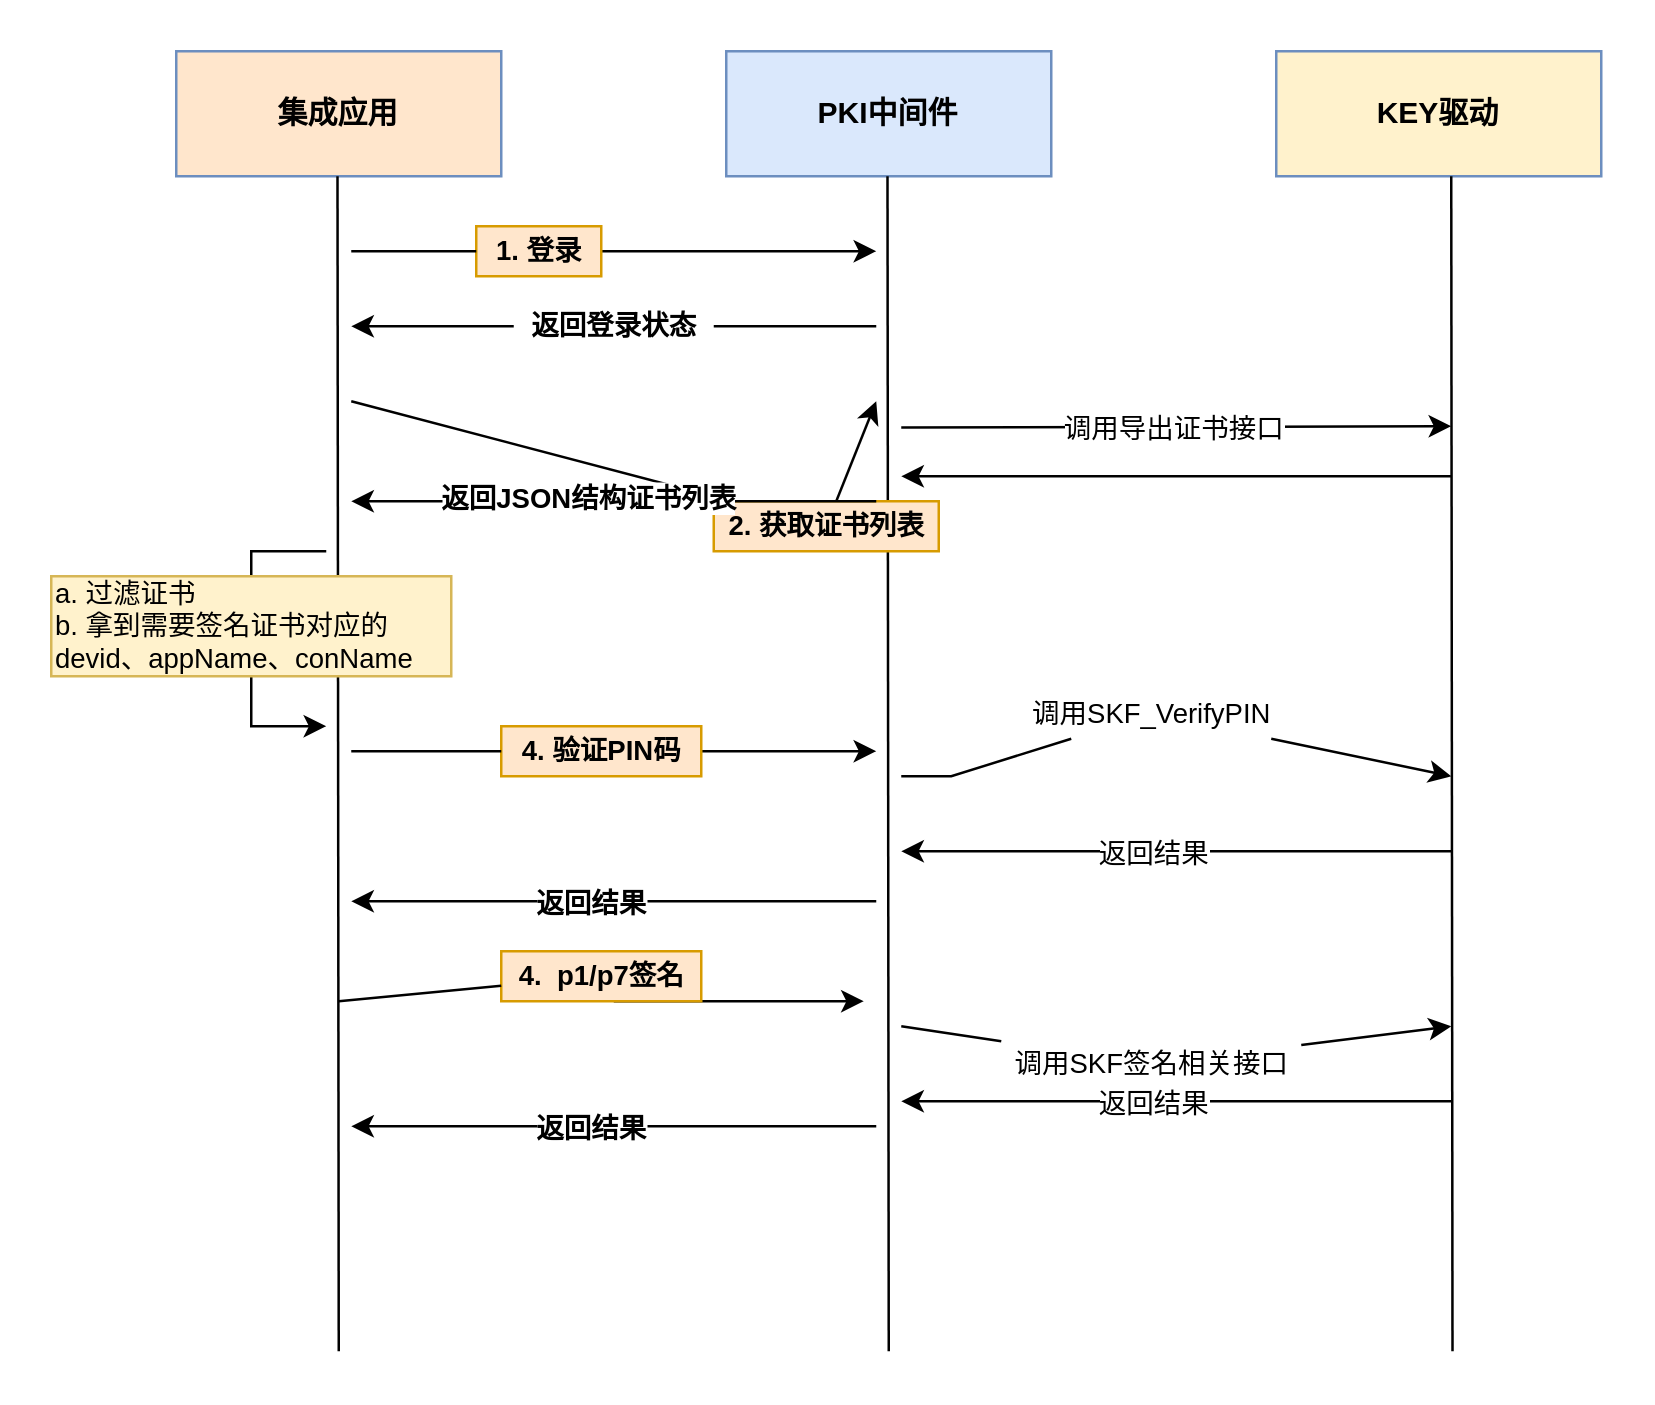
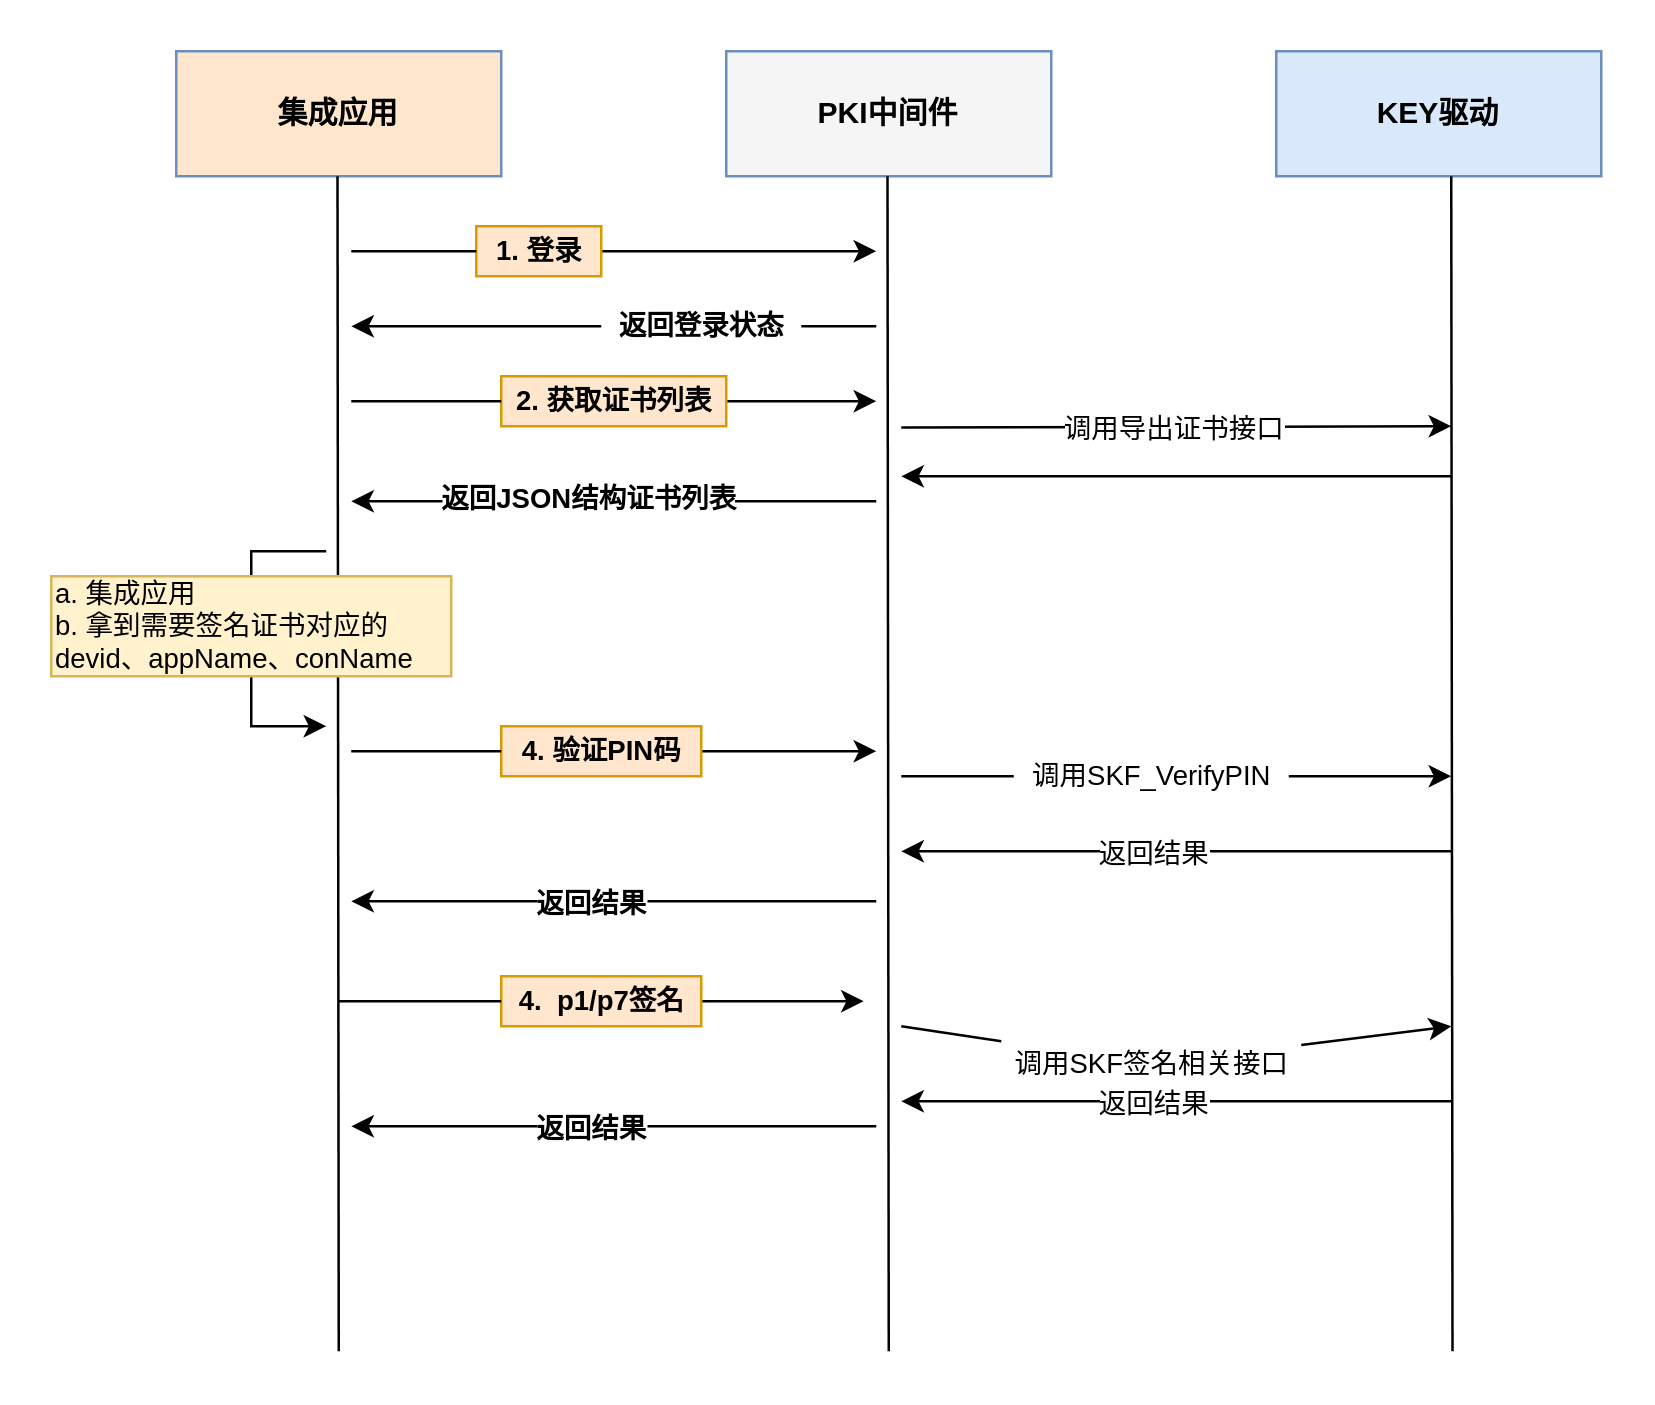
- <mxCell id="3" value="PKI中间件" style="rounded=0;whiteSpace=wrap;html=1;fillColor=#dae8fc;strokeColor=#6c8ebf;fontStyle=1" vertex="1" parent="1"><mxGeometry x="290" y="20" width="130" height="50" as="geometry" /></mxCell>
+ <mxCell id="3" value="PKI中间件" style="rounded=0;whiteSpace=wrap;html=1;fillColor=#f5f5f5;strokeColor=#6c8ebf;fontStyle=1;" vertex="1" parent="1"><mxGeometry x="290" y="20" width="130" height="50" as="geometry" /></mxCell>
- <mxCell id="4" value="KEY驱动" style="rounded=0;whiteSpace=wrap;html=1;fillColor=#fff2cc;strokeColor=#6c8ebf;fontStyle=1;" vertex="1" parent="1"><mxGeometry x="510" y="20" width="130" height="50" as="geometry" /></mxCell>
+ <mxCell id="4" value="KEY驱动" style="rounded=0;whiteSpace=wrap;html=1;fillColor=#dae8fc;strokeColor=#6c8ebf;fontStyle=1" vertex="1" parent="1"><mxGeometry x="510" y="20" width="130" height="50" as="geometry" /></mxCell>
- <mxCell id="10" value="返回登录状态" style="text;html=1;align=center;verticalAlign=middle;resizable=0;points=[];autosize=1;strokeColor=none;fillColor=none;fontSize=11;fontStyle=1" vertex="1" parent="1"><mxGeometry x="205" y="120" width="80" height="20" as="geometry" /></mxCell>
+ <mxCell id="10" value="返回登录状态" style="text;html=1;align=center;verticalAlign=middle;resizable=0;points=[];autosize=1;strokeColor=none;fillColor=none;fontSize=11;fontStyle=1" vertex="1" parent="1"><mxGeometry x="240" y="120" width="80" height="20" as="geometry" /></mxCell>
- <mxCell id="15" value="2. 获取证书列表" style="text;html=1;align=center;verticalAlign=middle;resizable=0;points=[];autosize=1;strokeColor=#d79b00;fillColor=#ffe6cc;fontSize=11;fontStyle=1" vertex="1" parent="1"><mxGeometry x="285" y="200" width="90" height="20" as="geometry" /></mxCell>
+ <mxCell id="15" value="2. 获取证书列表" style="text;html=1;align=center;verticalAlign=middle;resizable=0;points=[];autosize=1;strokeColor=#d79b00;fillColor=#ffe6cc;fontSize=11;fontStyle=1" vertex="1" parent="1"><mxGeometry x="200" y="150" width="90" height="20" as="geometry" /></mxCell>
- <mxCell id="43" value="a. 过滤证书&lt;br&gt;b. 拿到需要签名证书对应的&lt;br&gt;devid、appName、conName" style="text;html=1;align=left;verticalAlign=middle;resizable=0;points=[];autosize=1;strokeColor=#d6b656;fillColor=#fff2cc;fontSize=11;" vertex="1" parent="1"><mxGeometry x="20" y="230" width="160" height="40" as="geometry" /></mxCell>
+ <mxCell id="43" value="a. 集成应用&lt;br&gt;b. 拿到需要签名证书对应的&lt;br&gt;devid、appName、conName" style="text;html=1;align=left;verticalAlign=middle;resizable=0;points=[];autosize=1;strokeColor=#d6b656;fillColor=#fff2cc;fontSize=11;" vertex="1" parent="1"><mxGeometry x="20" y="230" width="160" height="40" as="geometry" /></mxCell>
- <mxCell id="26" value="调用SKF_VerifyPIN" style="text;html=1;align=center;verticalAlign=middle;resizable=0;points=[];autosize=1;strokeColor=none;fillColor=none;fontSize=11;fontStyle=0" vertex="1" parent="1"><mxGeometry x="405" y="275" width="110" height="20" as="geometry" /></mxCell>
+ <mxCell id="26" value="调用SKF_VerifyPIN" style="text;html=1;align=center;verticalAlign=middle;resizable=0;points=[];autosize=1;strokeColor=none;fillColor=none;fontSize=11;fontStyle=0" vertex="1" parent="1"><mxGeometry x="405" y="300" width="110" height="20" as="geometry" /></mxCell>
- <mxCell id="33" value="4.&amp;nbsp; p1/p7签名" style="text;html=1;align=center;verticalAlign=middle;resizable=0;points=[];autosize=1;strokeColor=#d79b00;fillColor=#ffe6cc;fontSize=11;fontStyle=1" vertex="1" parent="1"><mxGeometry x="200" y="380" width="80" height="20" as="geometry" /></mxCell>
+ <mxCell id="33" value="4.&amp;nbsp; p1/p7签名" style="text;html=1;align=center;verticalAlign=middle;resizable=0;points=[];autosize=1;strokeColor=#d79b00;fillColor=#ffe6cc;fontSize=11;fontStyle=1" vertex="1" parent="1"><mxGeometry x="200" y="390" width="80" height="20" as="geometry" /></mxCell>
